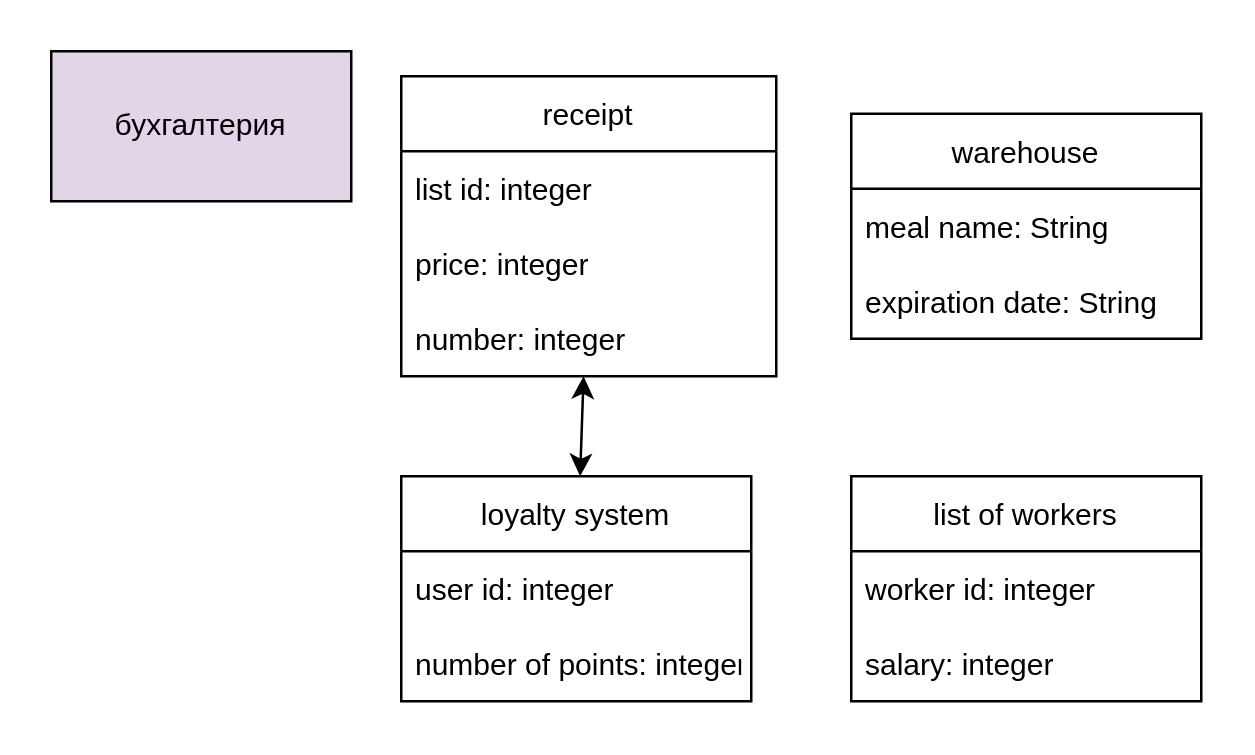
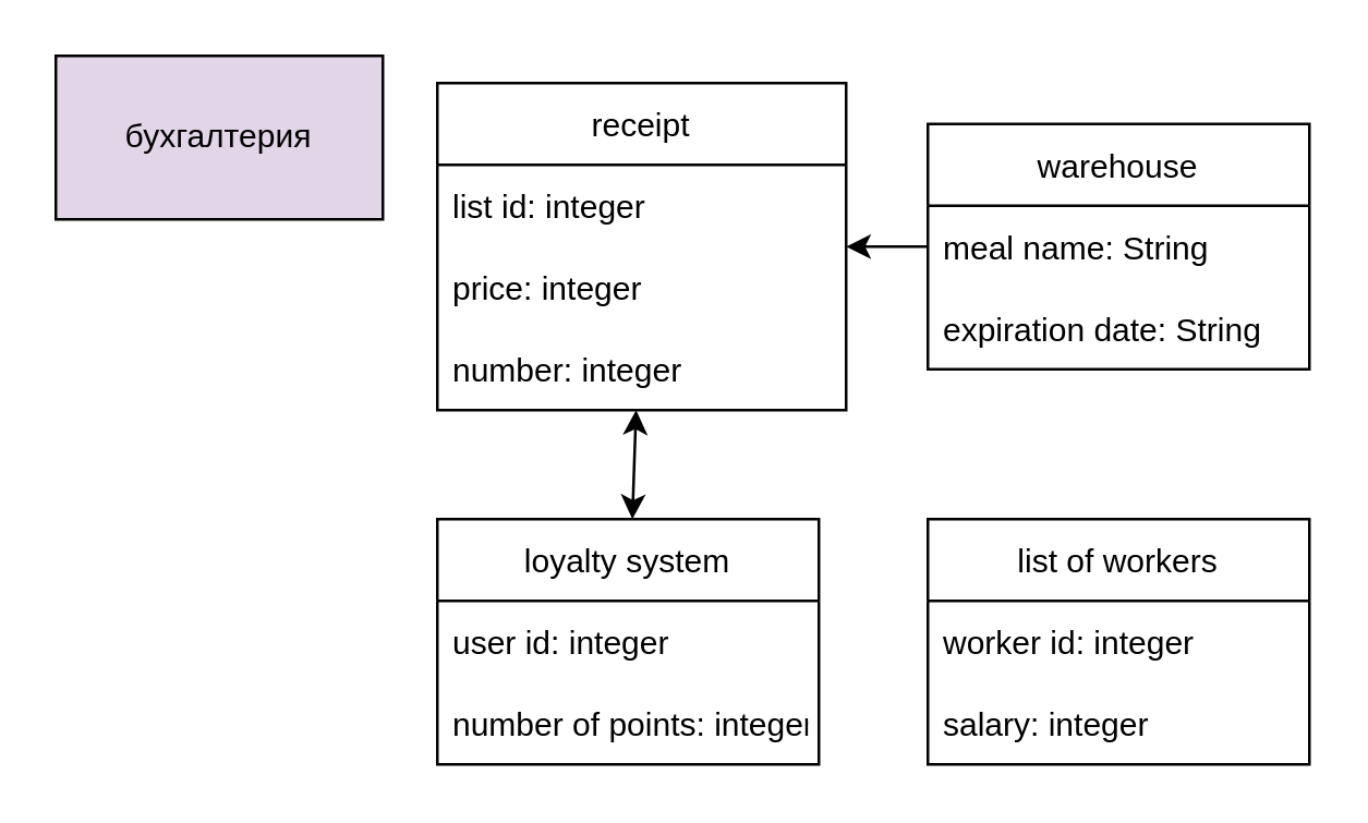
+ <mxCell id="17" value="" style="endArrow=classic;html=1;rounded=0;" parent="1" source="13" target="9" edge="1"><mxGeometry width="50" height="50" relative="1" as="geometry"><mxPoint x="230" y="280" as="sourcePoint" /><mxPoint x="280" y="230" as="targetPoint" /></mxGeometry></mxCell>
